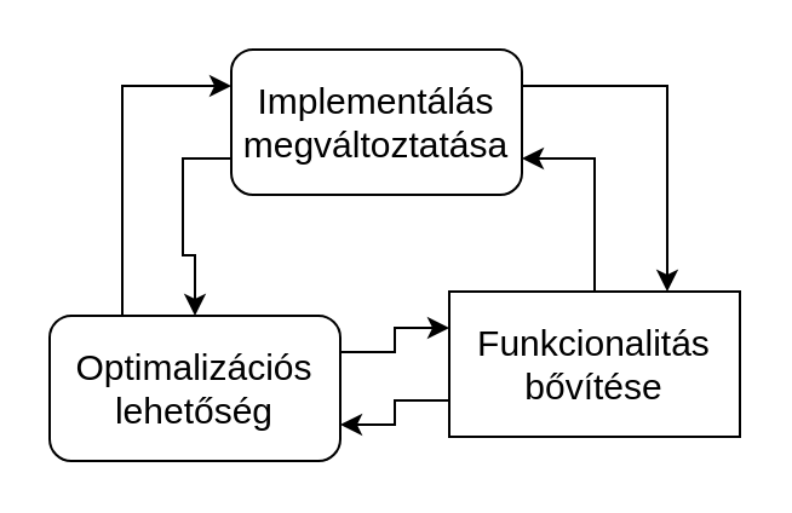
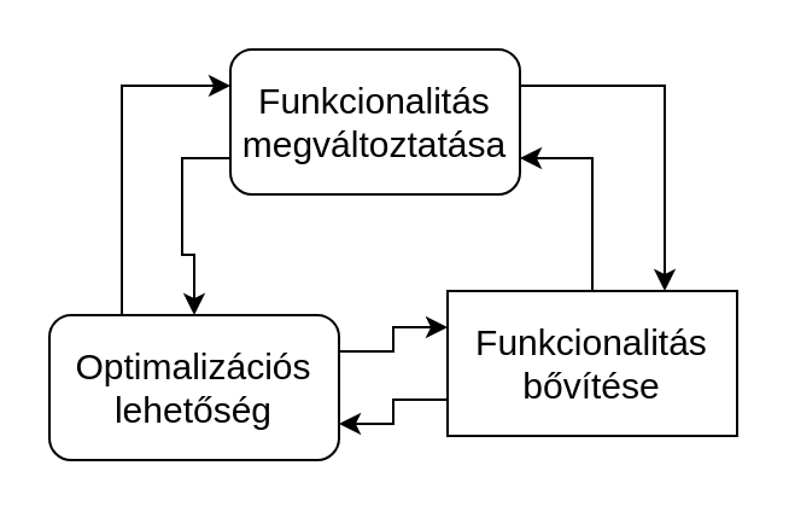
- <mxCell id="4" value="&lt;font style=&quot;font-size: 15px;&quot;&gt;Implementálás megváltoztatása&lt;/font&gt;" style="rounded=1;whiteSpace=wrap;html=1;" vertex="1" parent="1"><mxGeometry x="95" y="20" width="120" height="60" as="geometry" /></mxCell>
+ <mxCell id="4" value="&lt;font style=&quot;font-size: 15px;&quot;&gt;Funkcionalitás megváltoztatása&lt;/font&gt;" style="rounded=1;whiteSpace=wrap;html=1;" vertex="1" parent="1"><mxGeometry x="95" y="20" width="120" height="60" as="geometry" /></mxCell>
